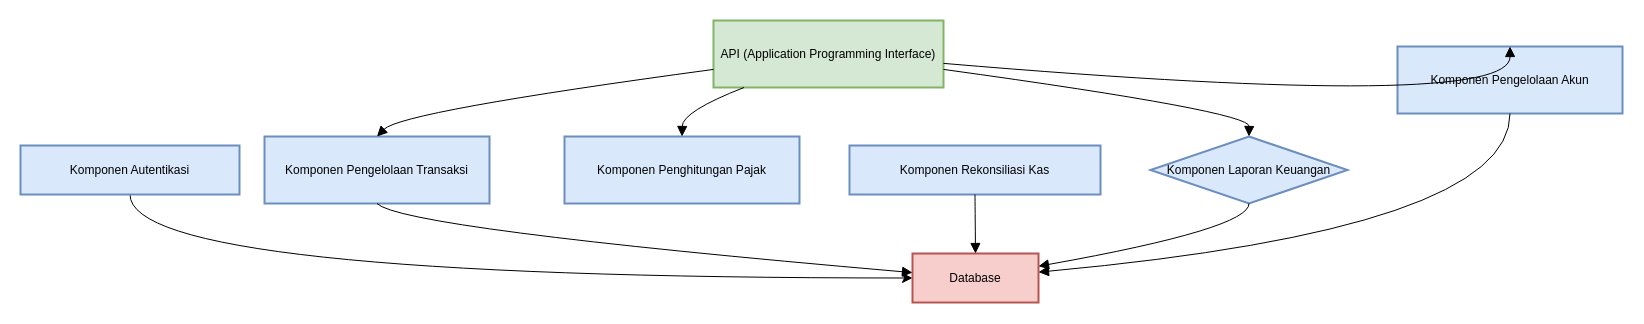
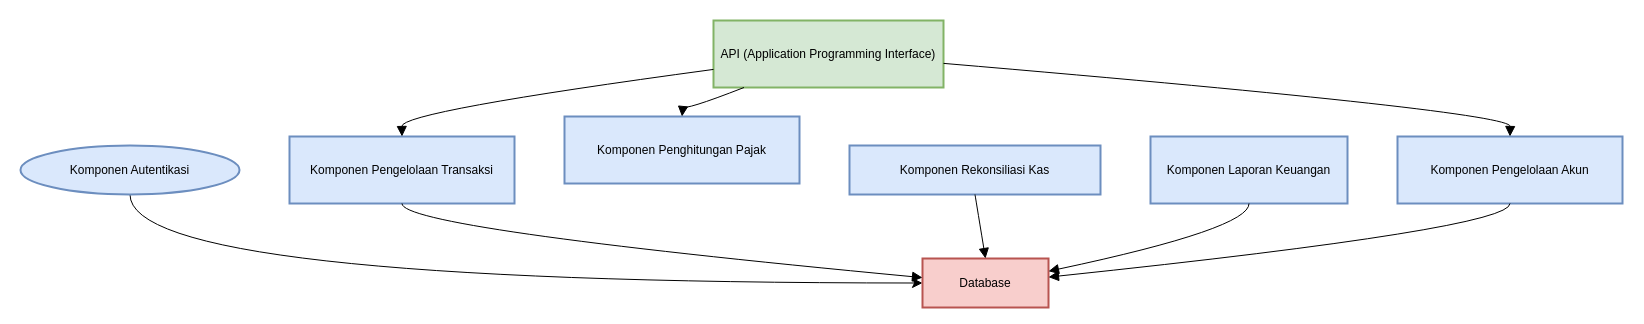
- <mxCell id="10" value="Komponen Pengelolaan Akun" style="whiteSpace=wrap;strokeWidth=2;fillColor=#dae8fc;strokeColor=#6c8ebf;" vertex="1" parent="1"><mxGeometry x="1397" y="46" width="225" height="67" as="geometry" /></mxCell>
+ <mxCell id="10" value="Komponen Pengelolaan Akun" style="whiteSpace=wrap;strokeWidth=2;fillColor=#dae8fc;strokeColor=#6c8ebf;" vertex="1" parent="1"><mxGeometry x="1397" y="136" width="225" height="67" as="geometry" /></mxCell>
- <mxCell id="12" value="" style="curved=1;startArrow=none;endArrow=block;exitX=1;exitY=0.73;entryX=0.5;entryY=0;rounded=0;fontSize=12;startSize=8;endSize=8;" edge="1" parent="1" source="2" target="6"><mxGeometry relative="1" as="geometry"><Array as="points"><mxPoint x="1249" y="111" /></Array></mxGeometry></mxCell>
- <mxCell id="4" value="Komponen Autentikasi" style="whiteSpace=wrap;strokeWidth=2;fillColor=#dae8fc;strokeColor=#6c8ebf;" vertex="1" parent="1"><mxGeometry x="20" y="145" width="219" height="49" as="geometry" /></mxCell>
+ <mxCell id="4" value="Komponen Autentikasi" style="ellipse;whiteSpace=wrap;strokeWidth=2;fillColor=#dae8fc;strokeColor=#6c8ebf;" vertex="1" parent="1"><mxGeometry x="20" y="145" width="219" height="49" as="geometry" /></mxCell>
- <mxCell id="7" value="Komponen Pengelolaan Transaksi" style="whiteSpace=wrap;strokeWidth=2;fillColor=#dae8fc;strokeColor=#6c8ebf;" vertex="1" parent="1"><mxGeometry x="264" y="136" width="225" height="67" as="geometry" /></mxCell>
+ <mxCell id="7" value="Komponen Pengelolaan Transaksi" style="whiteSpace=wrap;strokeWidth=2;fillColor=#dae8fc;strokeColor=#6c8ebf;" vertex="1" parent="1"><mxGeometry x="289" y="136" width="225" height="67" as="geometry" /></mxCell>
- <mxCell id="8" value="Komponen Penghitungan Pajak" style="whiteSpace=wrap;strokeWidth=2;fillColor=#dae8fc;strokeColor=#6c8ebf;" vertex="1" parent="1"><mxGeometry x="564" y="136" width="235" height="67" as="geometry" /></mxCell>
+ <mxCell id="8" value="Komponen Penghitungan Pajak" style="whiteSpace=wrap;strokeWidth=2;fillColor=#dae8fc;strokeColor=#6c8ebf;" vertex="1" parent="1"><mxGeometry x="564" y="116" width="235" height="67" as="geometry" /></mxCell>
- <mxCell id="6" value="Komponen Laporan Keuangan" style="rhombus;whiteSpace=wrap;strokeWidth=2;fillColor=#dae8fc;strokeColor=#6c8ebf;" vertex="1" parent="1"><mxGeometry x="1150" y="136" width="197" height="67" as="geometry" /></mxCell>
+ <mxCell id="6" value="Komponen Laporan Keuangan" style="whiteSpace=wrap;strokeWidth=2;fillColor=#dae8fc;strokeColor=#6c8ebf;" vertex="1" parent="1"><mxGeometry x="1150" y="136" width="197" height="67" as="geometry" /></mxCell>
- <mxCell id="5" value="Database" style="whiteSpace=wrap;strokeWidth=2;fillColor=#f8cecc;strokeColor=#b85450;" vertex="1" parent="1"><mxGeometry x="912" y="253" width="126" height="49" as="geometry" /></mxCell>
+ <mxCell id="5" value="Database" style="whiteSpace=wrap;strokeWidth=2;fillColor=#f8cecc;strokeColor=#b85450;" vertex="1" parent="1"><mxGeometry x="922" y="258" width="126" height="49" as="geometry" /></mxCell>
